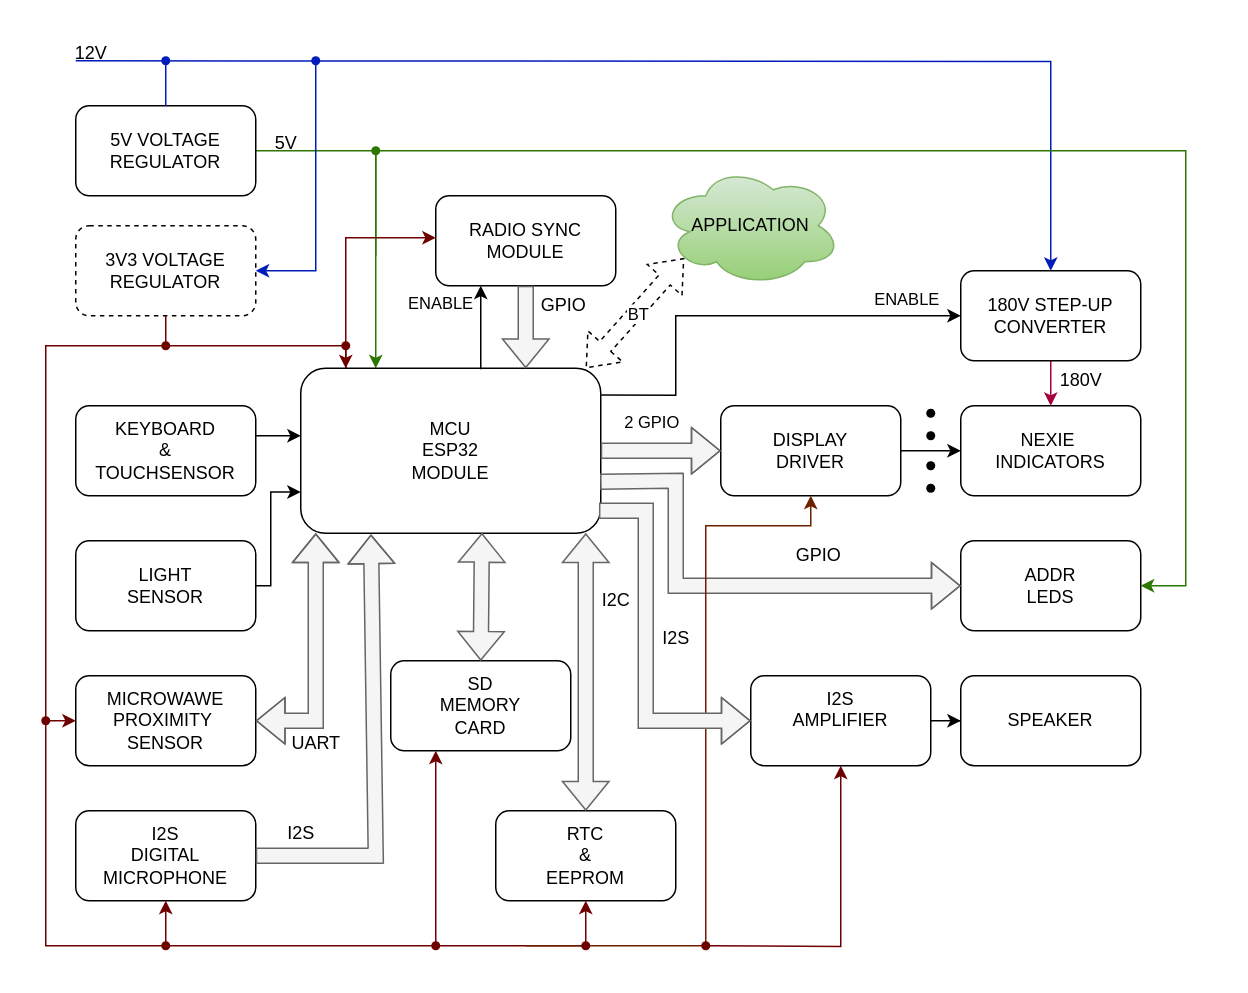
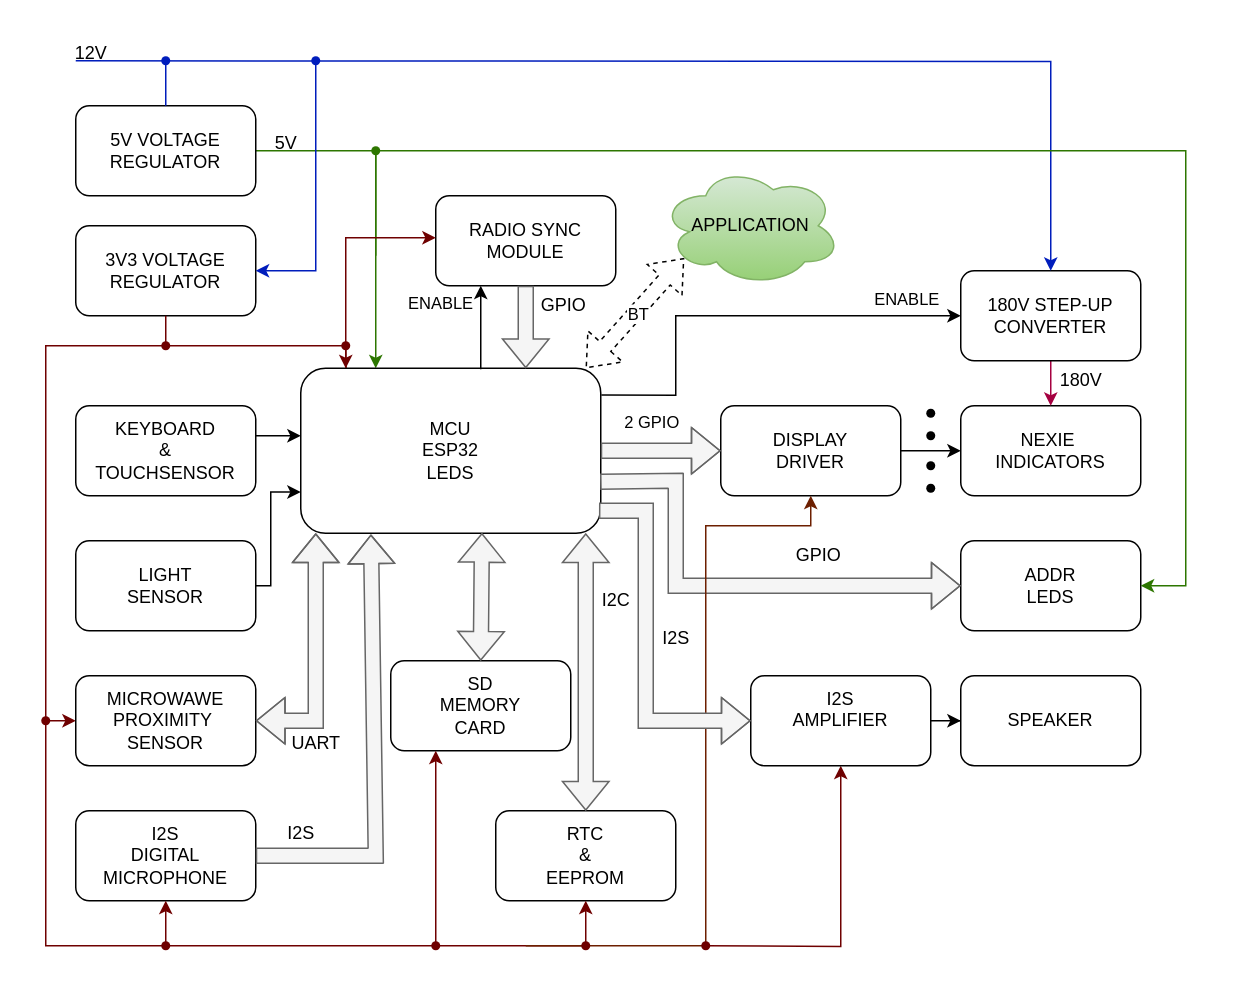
- <mxCell id="4" value="3V3 VOLTAGE&lt;div&gt;REGULATOR&lt;/div&gt;" style="rounded=1;whiteSpace=wrap;html=1;dashed=1;" parent="1" vertex="1"><mxGeometry x="50" y="150" width="120" height="60" as="geometry" /></mxCell>
+ <mxCell id="4" value="3V3 VOLTAGE&lt;div&gt;REGULATOR&lt;/div&gt;" style="rounded=1;whiteSpace=wrap;html=1;" parent="1" vertex="1"><mxGeometry x="50" y="150" width="120" height="60" as="geometry" /></mxCell>
- <mxCell id="6" value="MCU&lt;div&gt;ESP32&lt;br&gt;MODULE&lt;/div&gt;" style="rounded=1;whiteSpace=wrap;html=1;" parent="1" vertex="1"><mxGeometry x="200" y="245" width="200" height="110" as="geometry" /></mxCell>
+ <mxCell id="6" value="MCU&lt;div&gt;ESP32&lt;br&gt;LEDS&lt;/div&gt;" style="rounded=1;whiteSpace=wrap;html=1;" parent="1" vertex="1"><mxGeometry x="200" y="245" width="200" height="110" as="geometry" /></mxCell>
